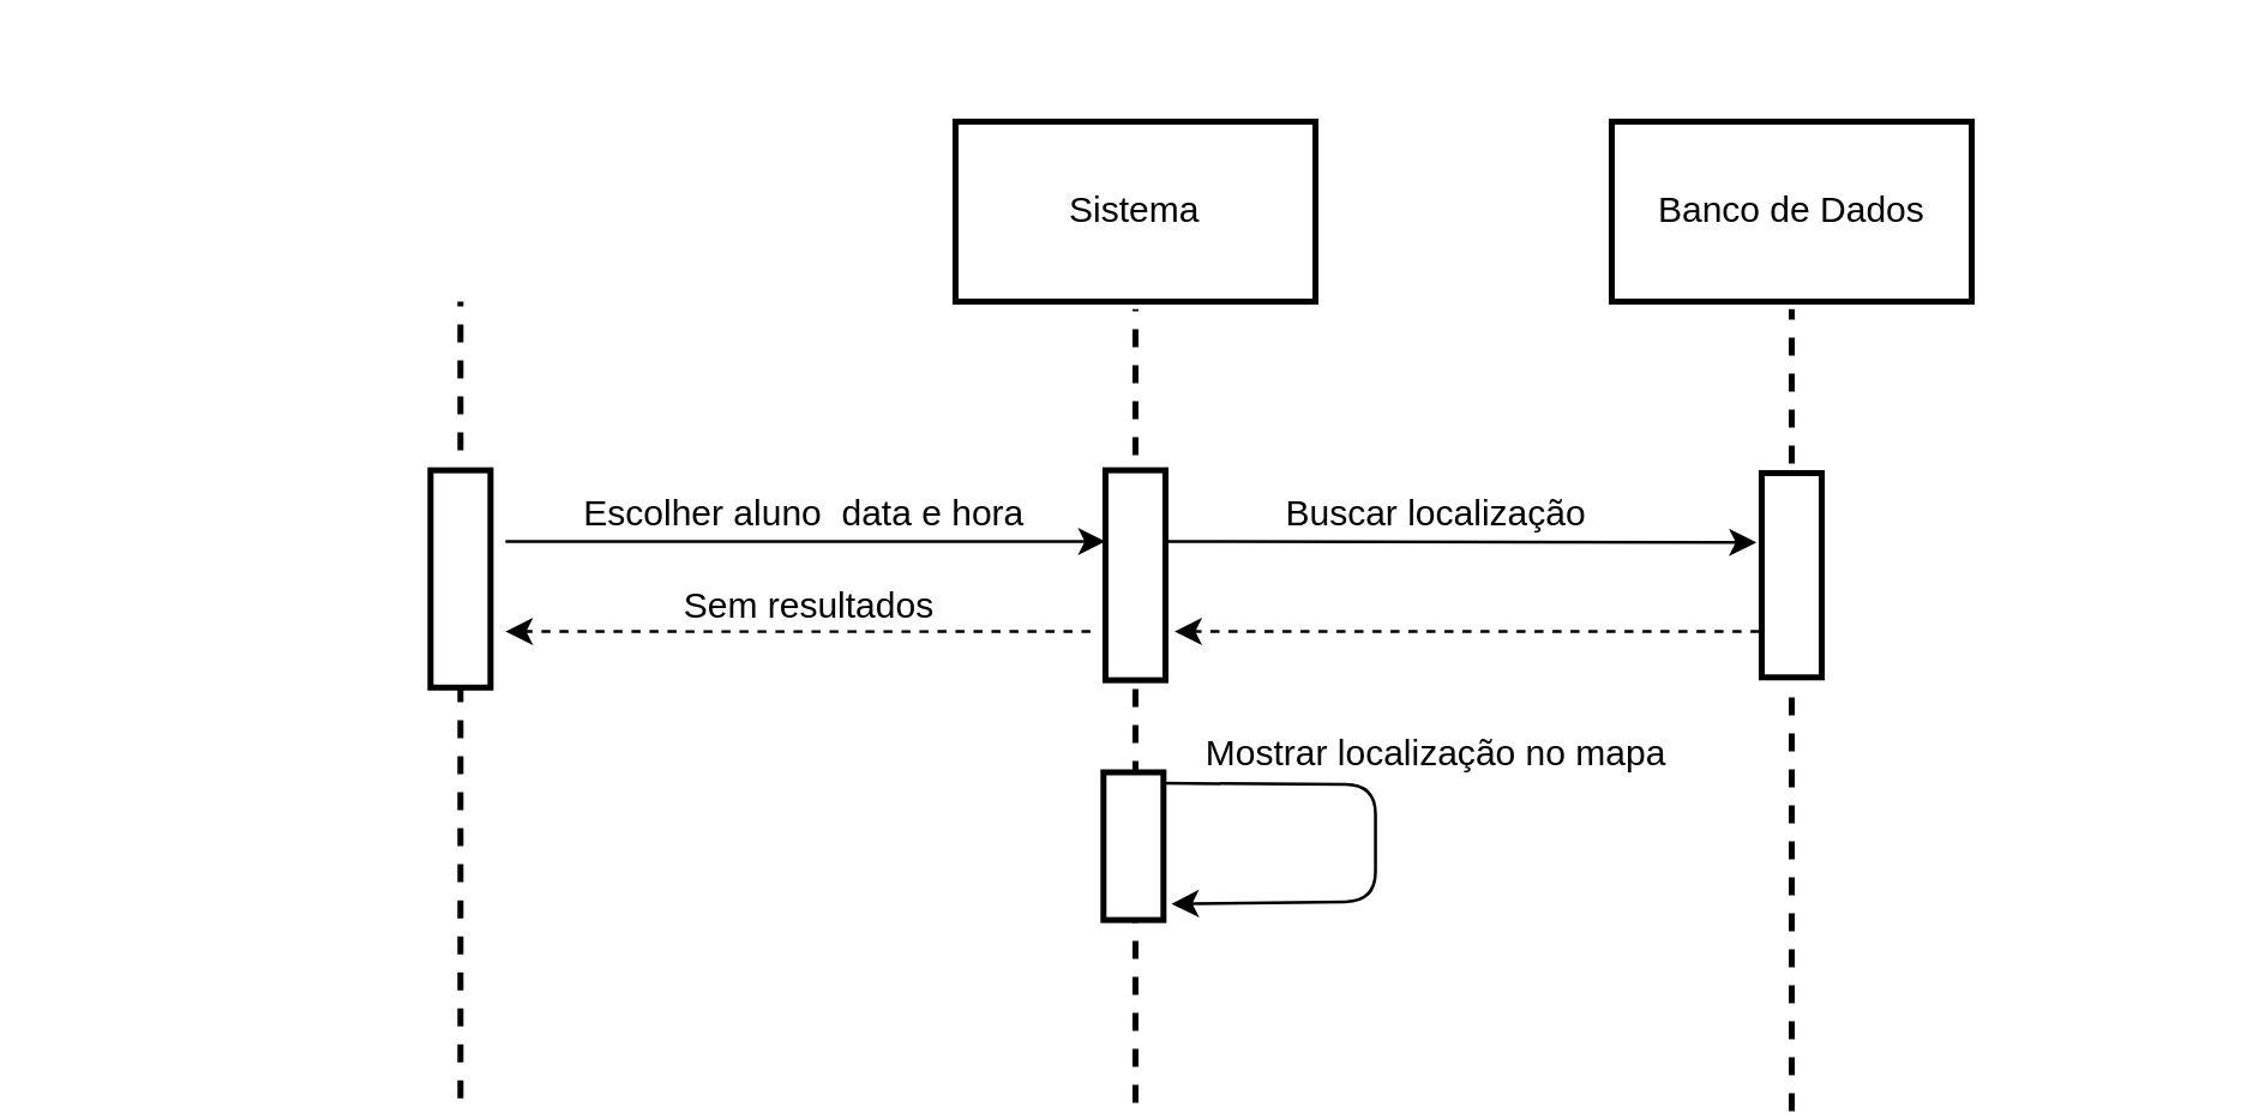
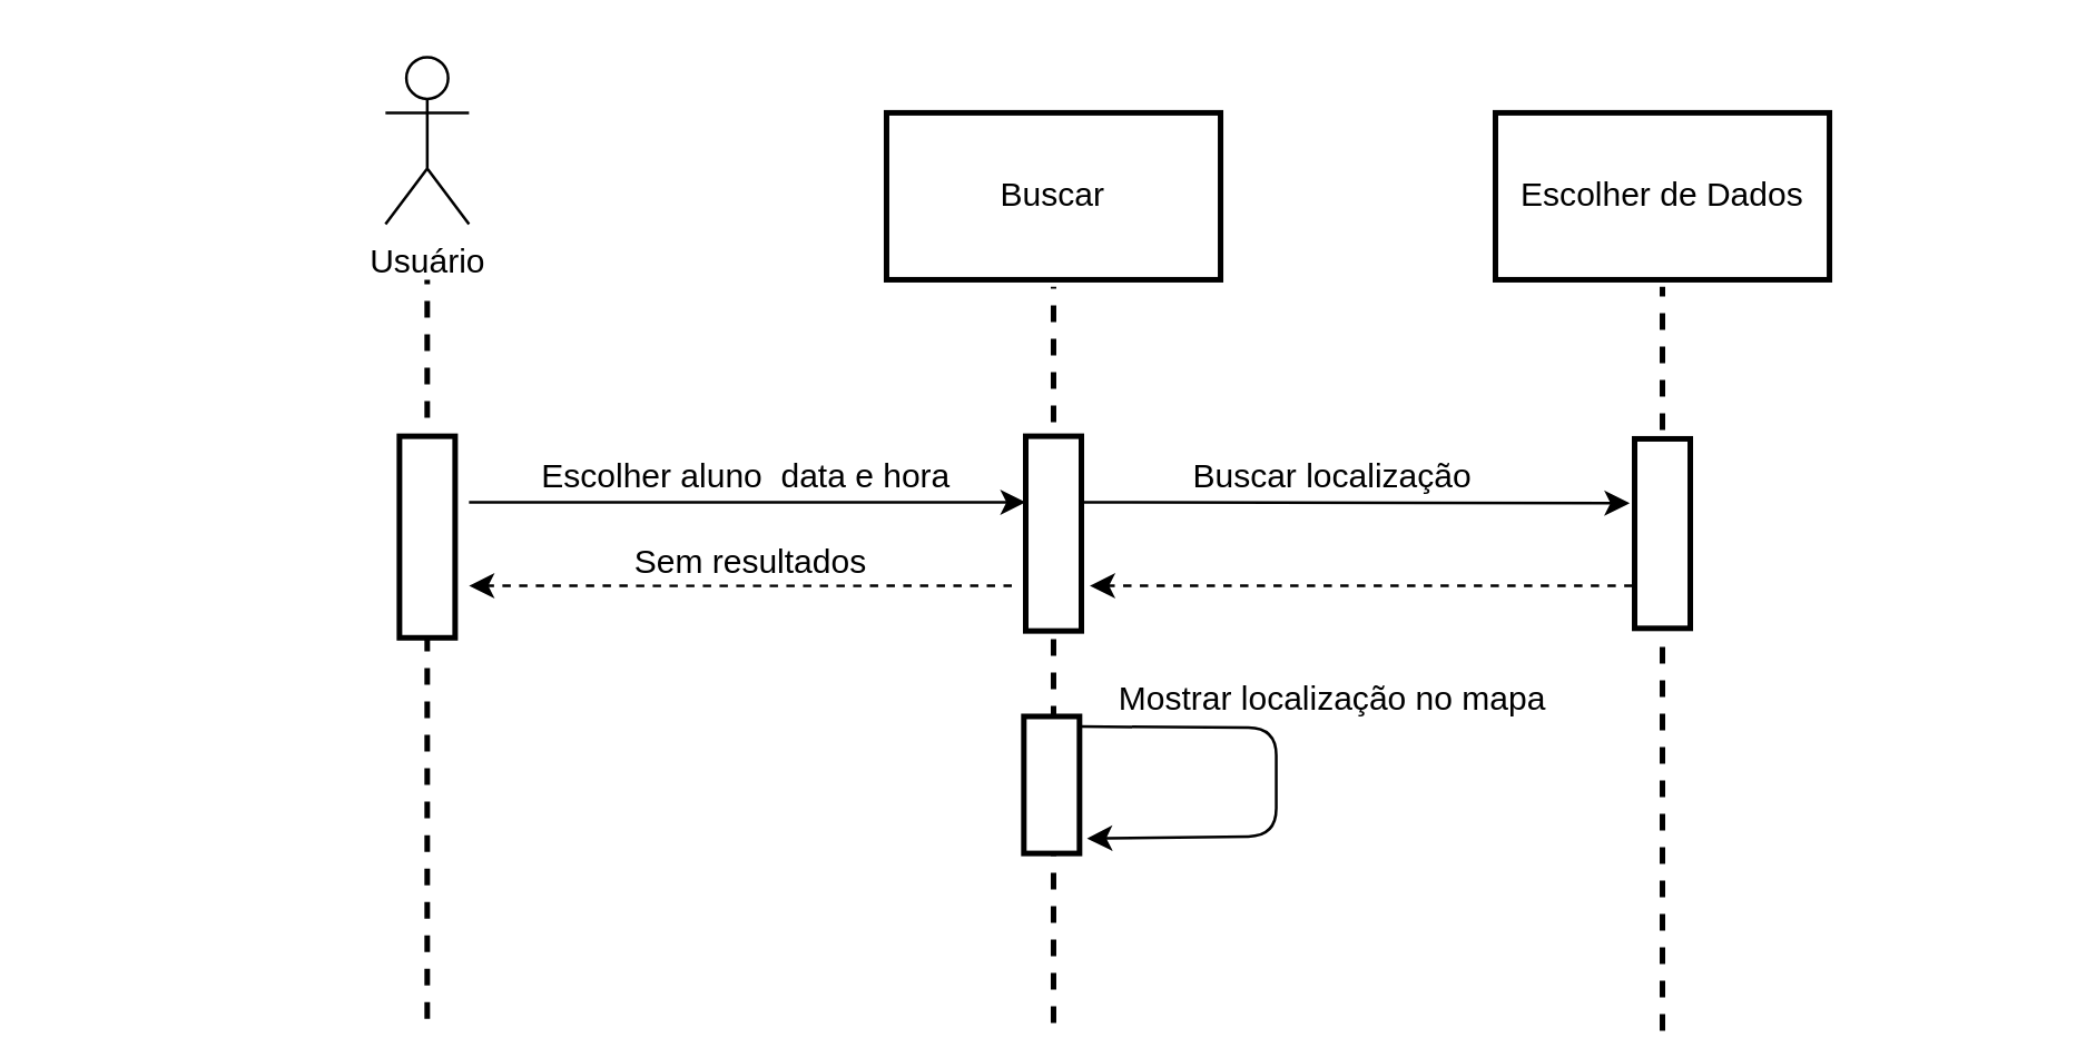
+ <mxCell id="2" value="Usuário" style="shape=umlActor;verticalLabelPosition=bottom;labelBackgroundColor=#ffffff;verticalAlign=top;html=1;outlineConnect=0;" parent="1" vertex="1"><mxGeometry x="138" y="20" width="30" height="60" as="geometry" /></mxCell>
- <mxCell id="5" value="Sistema" style="rounded=0;whiteSpace=wrap;html=1;strokeWidth=2;" parent="1" vertex="1"><mxGeometry x="318" y="40" width="120" height="60" as="geometry" /></mxCell>
+ <mxCell id="5" value="Buscar" style="rounded=0;whiteSpace=wrap;html=1;strokeWidth=2;" parent="1" vertex="1"><mxGeometry x="318" y="40" width="120" height="60" as="geometry" /></mxCell>
- <mxCell id="12" value="Banco de Dados" style="rounded=0;whiteSpace=wrap;html=1;strokeWidth=2;" parent="1" vertex="1"><mxGeometry x="536.75" y="40" width="120" height="60" as="geometry" /></mxCell>
+ <mxCell id="12" value="Escolher de Dados" style="rounded=0;whiteSpace=wrap;html=1;strokeWidth=2;" parent="1" vertex="1"><mxGeometry x="536.75" y="40" width="120" height="60" as="geometry" /></mxCell>
